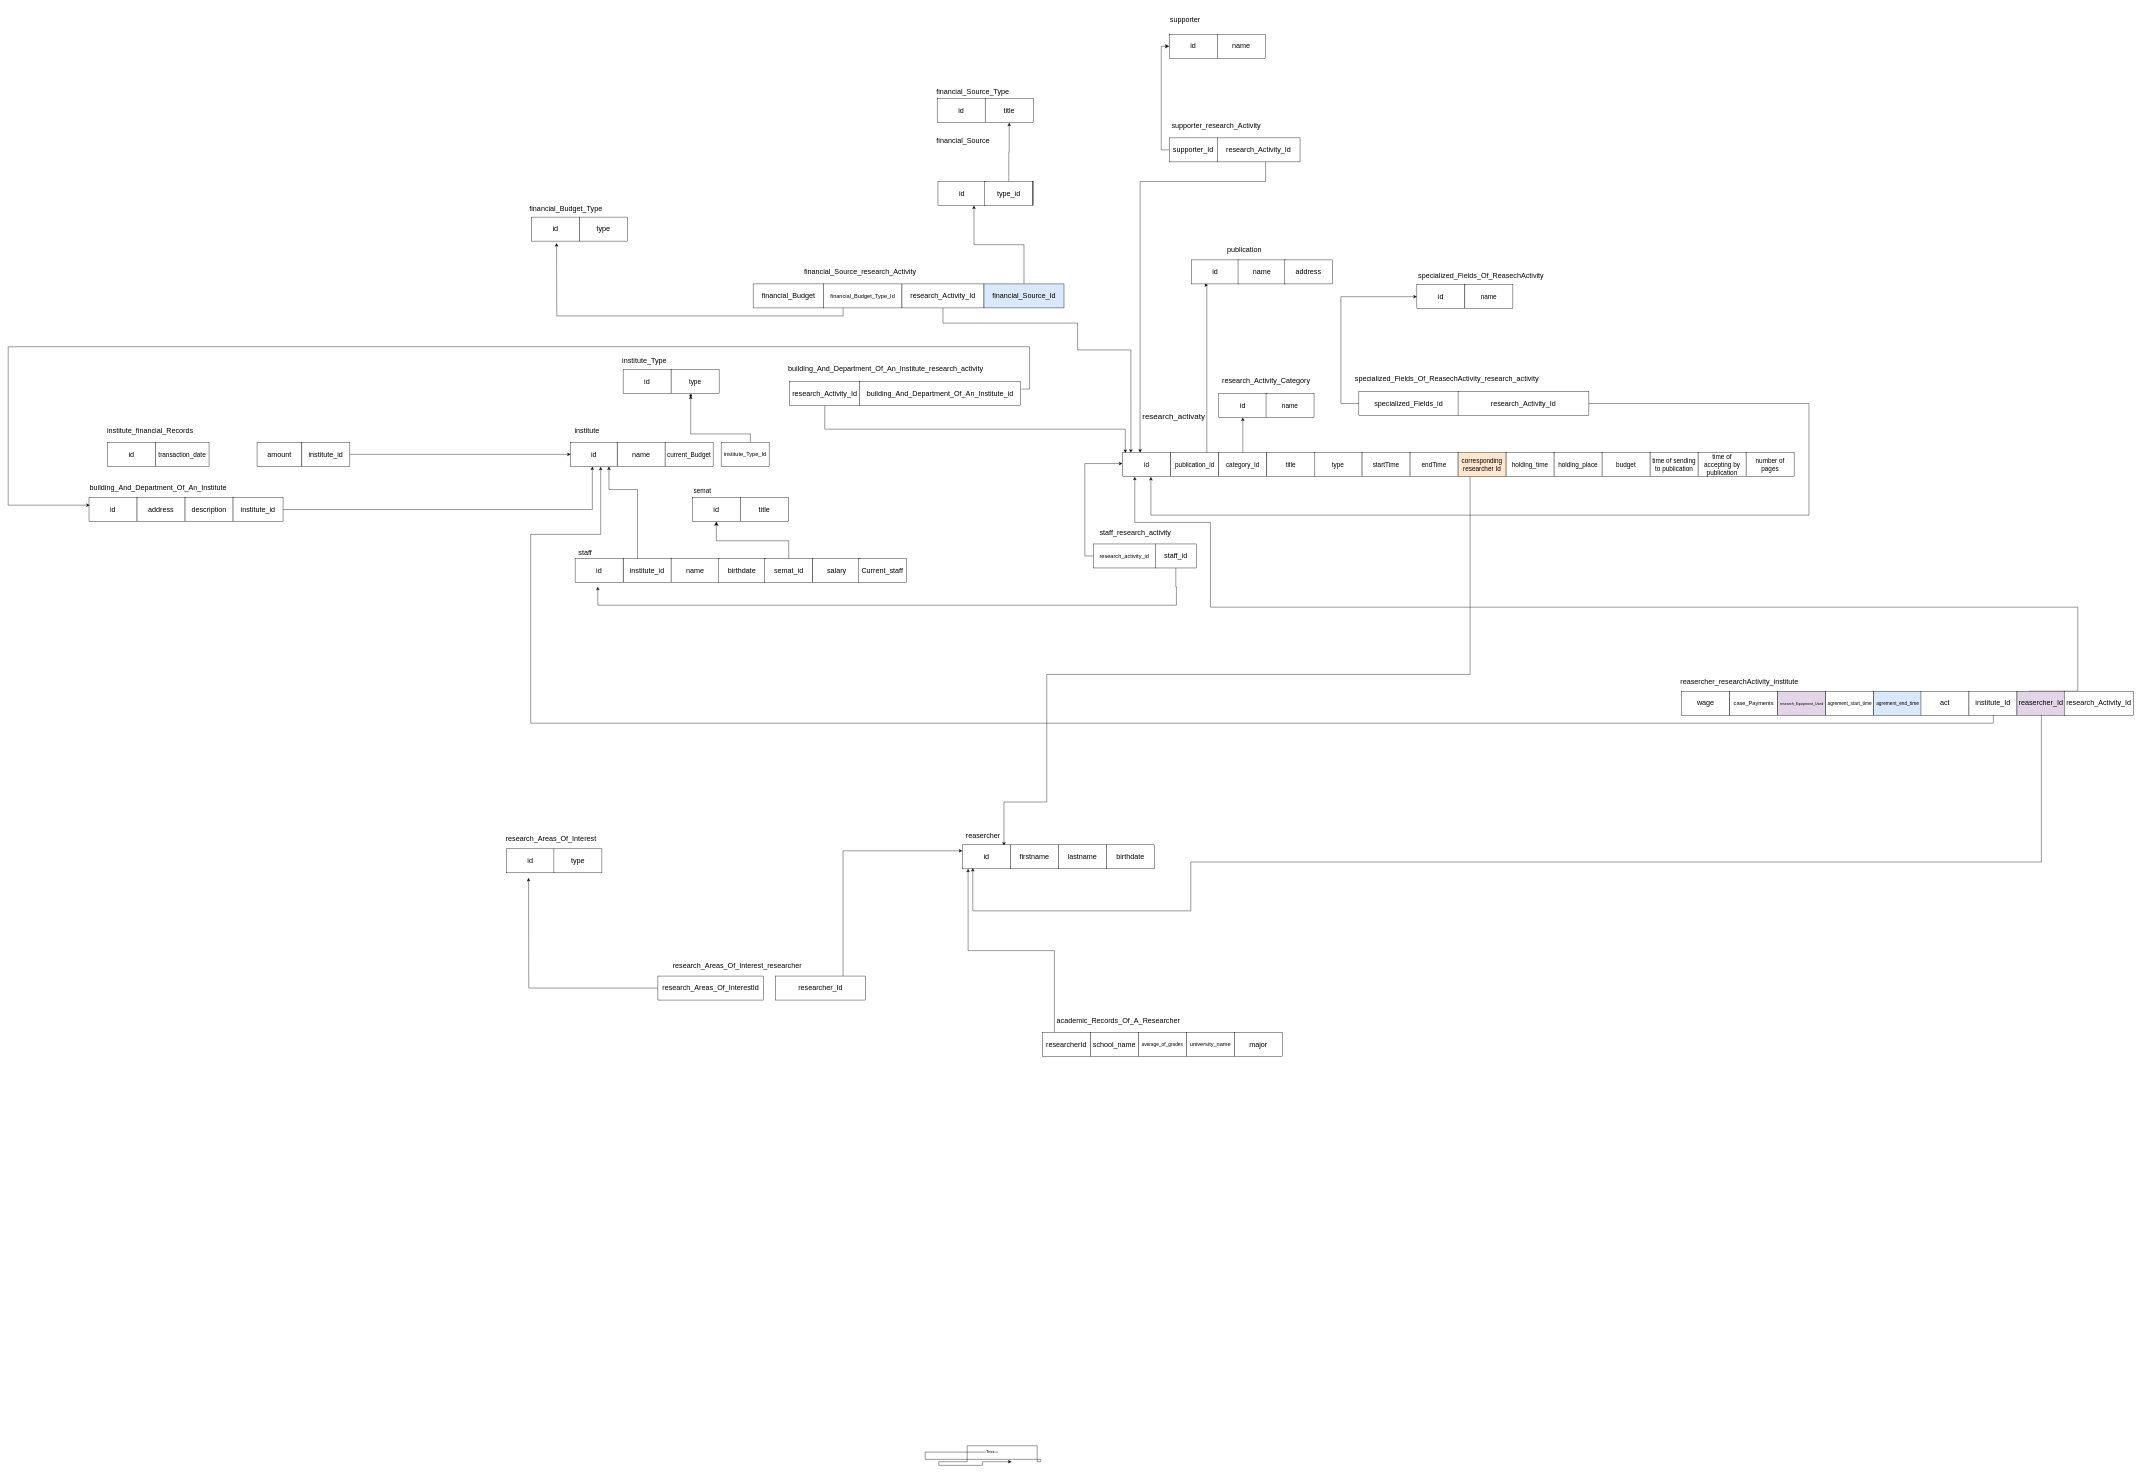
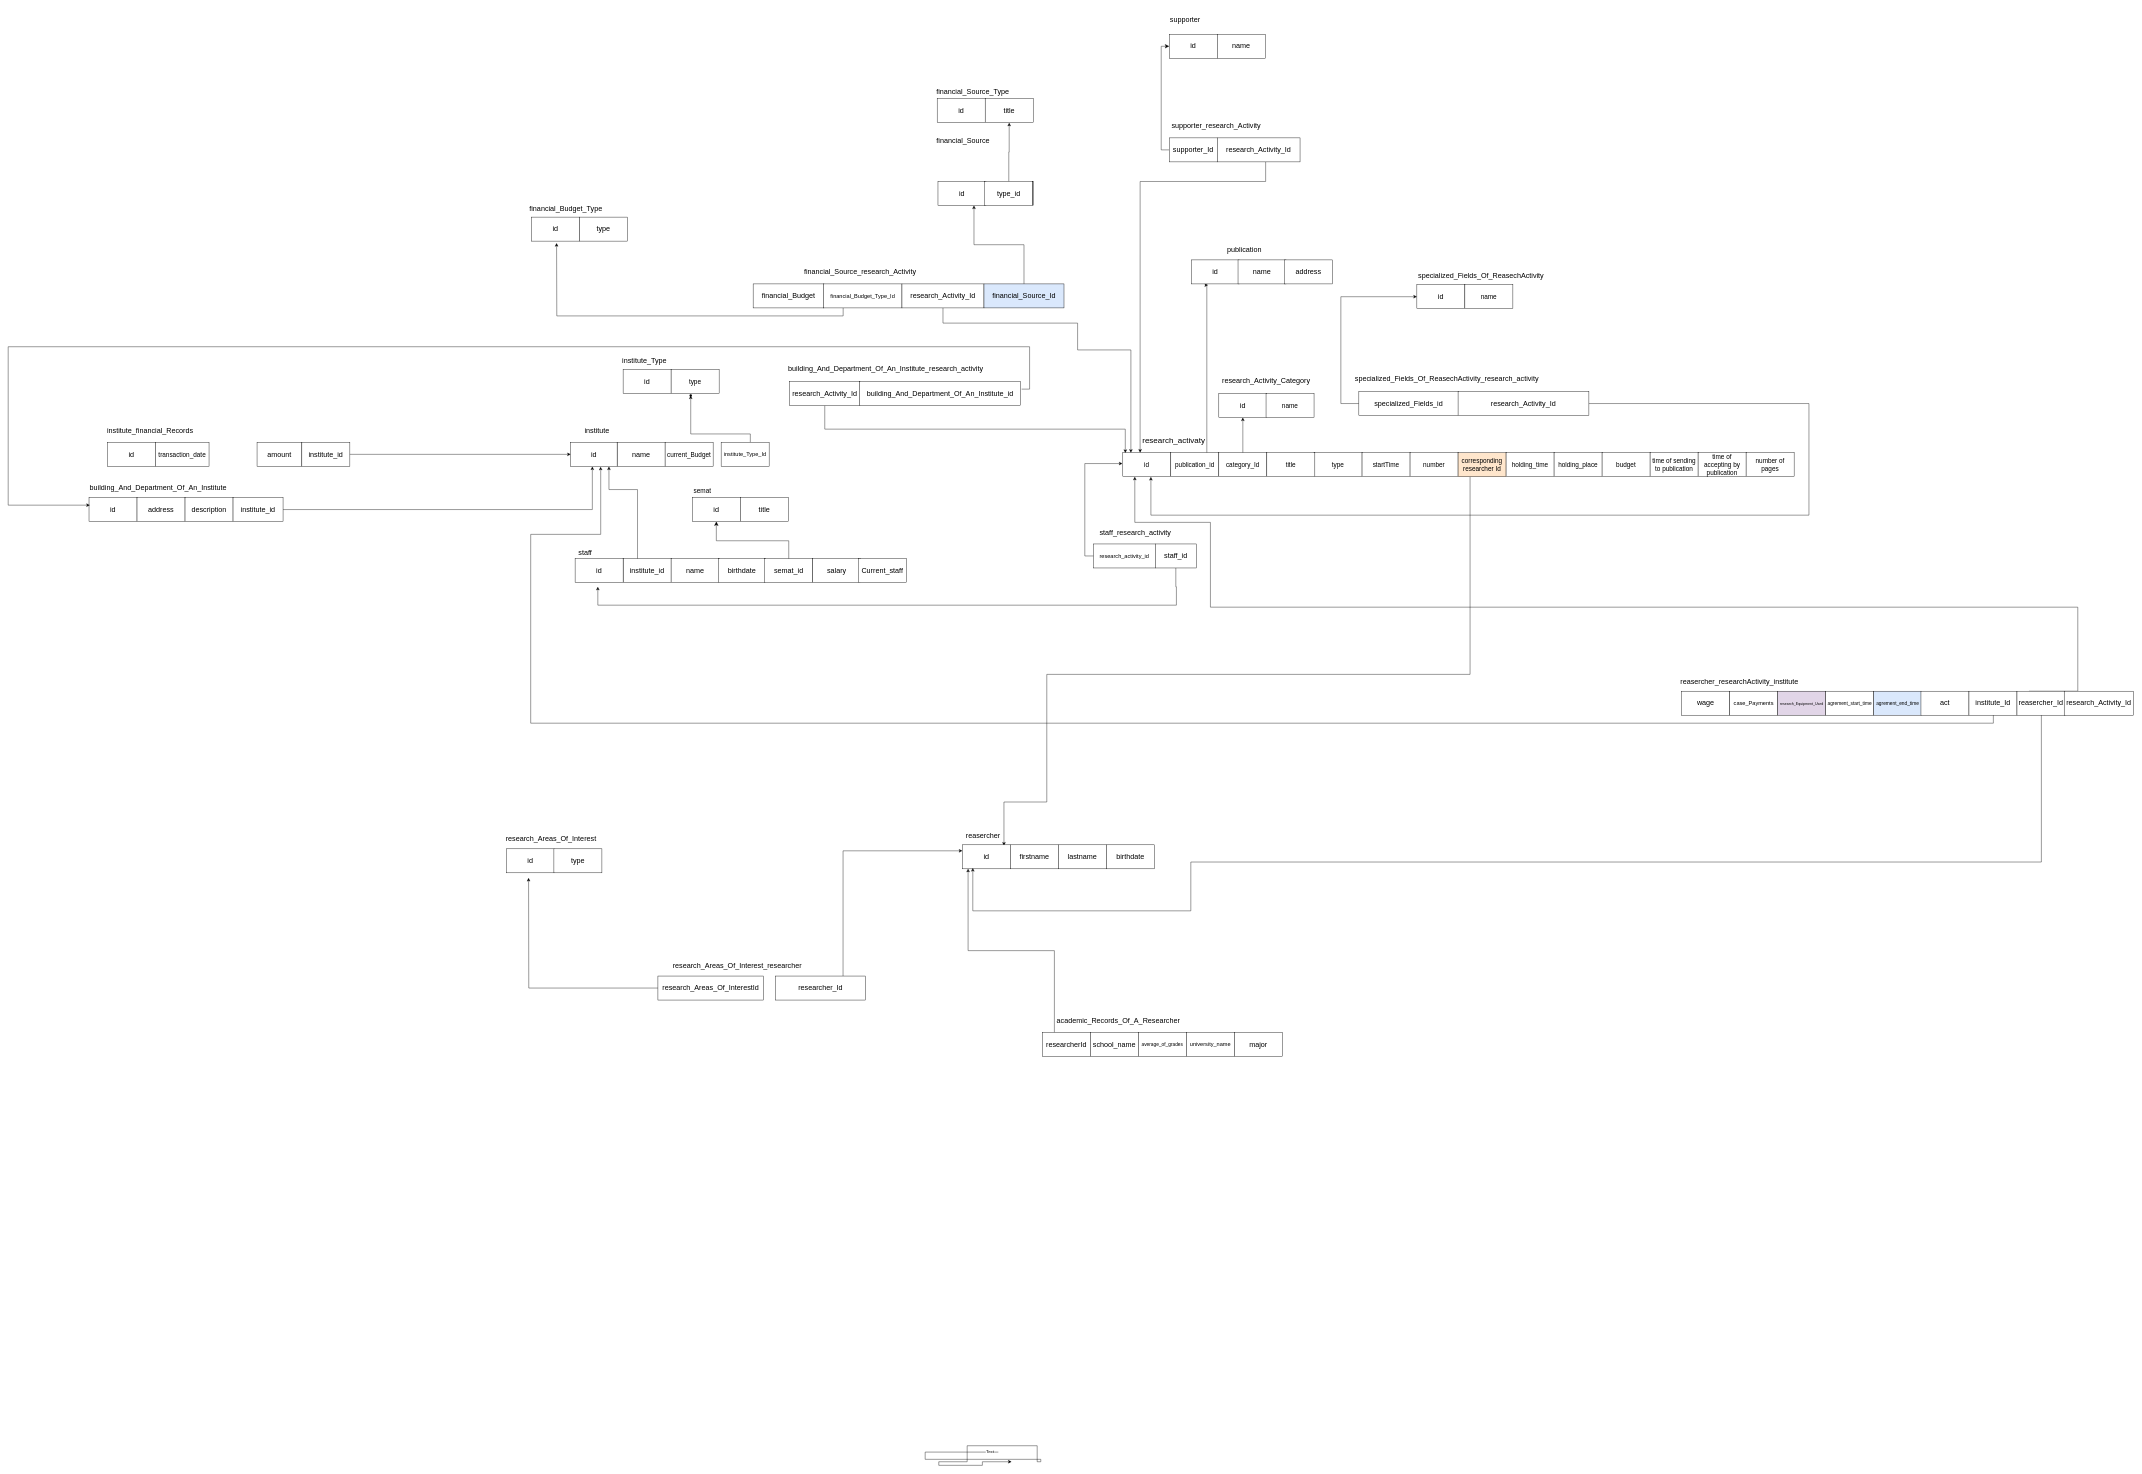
- <mxCell id="13" value="&lt;div align=&quot;left&quot;&gt;&lt;font style=&quot;font-size: 20px;&quot;&gt;research_activaty&lt;/font&gt;&lt;/div&gt;" style="text;html=1;align=left;verticalAlign=middle;resizable=0;points=[];autosize=1;strokeColor=none;fillColor=none;fontSize=16;" parent="1" vertex="1"><mxGeometry x="2853" y="1020" width="175" height="36" as="geometry" /></mxCell>
+ <mxCell id="13" value="&lt;div align=&quot;left&quot;&gt;&lt;font style=&quot;font-size: 20px;&quot;&gt;research_activaty&lt;/font&gt;&lt;/div&gt;" style="text;html=1;align=left;verticalAlign=middle;resizable=0;points=[];autosize=1;strokeColor=none;fillColor=none;fontSize=16;" parent="1" vertex="1"><mxGeometry x="2853" y="1080" width="175" height="36" as="geometry" /></mxCell>
- <mxCell id="27" value="&lt;font style=&quot;font-size: 18px;&quot;&gt;institute&lt;/font&gt;" style="text;html=1;strokeColor=none;fillColor=none;align=center;verticalAlign=middle;whiteSpace=wrap;rounded=0;" parent="1" vertex="1"><mxGeometry x="1408" y="1055" width="118" height="40" as="geometry" /></mxCell>
+ <mxCell id="27" value="&lt;font style=&quot;font-size: 18px;&quot;&gt;institute&lt;/font&gt;" style="text;html=1;strokeColor=none;fillColor=none;align=center;verticalAlign=middle;whiteSpace=wrap;rounded=0;" parent="1" vertex="1"><mxGeometry x="1433" y="1055" width="118" height="40" as="geometry" /></mxCell>
- <mxCell id="4" value="endTime" style="whiteSpace=wrap;html=1;fontSize=16;" parent="1" vertex="1"><mxGeometry x="3524" y="1131" width="120" height="60" as="geometry" /></mxCell>
+ <mxCell id="4" value="number" style="whiteSpace=wrap;html=1;fontSize=16;" parent="1" vertex="1"><mxGeometry x="3524" y="1131" width="120" height="60" as="geometry" /></mxCell>
- <mxCell id="116" value="&lt;font style=&quot;font-size: 18px;&quot;&gt;reasercher_Id&lt;/font&gt;" style="rounded=0;whiteSpace=wrap;html=1;fillColor=#e1d5e7;" parent="1" vertex="1"><mxGeometry x="5041" y="1727" width="120" height="60" as="geometry" /></mxCell>
+ <mxCell id="116" value="&lt;font style=&quot;font-size: 18px;&quot;&gt;reasercher_Id&lt;/font&gt;" style="rounded=0;whiteSpace=wrap;html=1;" parent="1" vertex="1"><mxGeometry x="5041" y="1727" width="120" height="60" as="geometry" /></mxCell>
